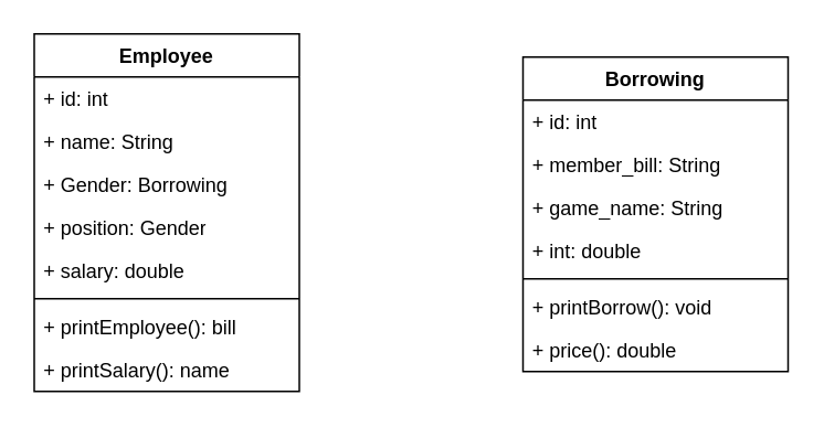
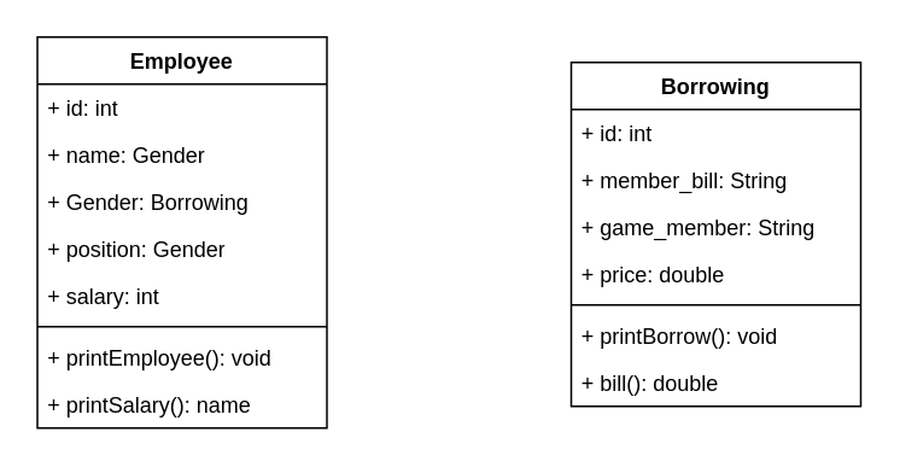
- <mxCell id="4" value="+ name: String" style="text;strokeColor=none;fillColor=none;align=left;verticalAlign=top;spacingLeft=4;spacingRight=4;overflow=hidden;rotatable=0;points=[[0,0.5],[1,0.5]];portConstraint=eastwest;whiteSpace=wrap;html=1;" vertex="1" parent="2"><mxGeometry y="52" width="160" height="26" as="geometry" /></mxCell>
+ <mxCell id="4" value="+ name: Gender" style="text;strokeColor=none;fillColor=none;align=left;verticalAlign=top;spacingLeft=4;spacingRight=4;overflow=hidden;rotatable=0;points=[[0,0.5],[1,0.5]];portConstraint=eastwest;whiteSpace=wrap;html=1;" vertex="1" parent="2"><mxGeometry y="52" width="160" height="26" as="geometry" /></mxCell>
- <mxCell id="14" value="+ game_name: String" style="text;strokeColor=none;fillColor=none;align=left;verticalAlign=top;spacingLeft=4;spacingRight=4;overflow=hidden;rotatable=0;points=[[0,0.5],[1,0.5]];portConstraint=eastwest;whiteSpace=wrap;html=1;" vertex="1" parent="11"><mxGeometry y="78" width="160" height="26" as="geometry" /></mxCell>
+ <mxCell id="14" value="+ game_member: String" style="text;strokeColor=none;fillColor=none;align=left;verticalAlign=top;spacingLeft=4;spacingRight=4;overflow=hidden;rotatable=0;points=[[0,0.5],[1,0.5]];portConstraint=eastwest;whiteSpace=wrap;html=1;" vertex="1" parent="11"><mxGeometry y="78" width="160" height="26" as="geometry" /></mxCell>
- <mxCell id="15" value="+ int: double" style="text;strokeColor=none;fillColor=none;align=left;verticalAlign=top;spacingLeft=4;spacingRight=4;overflow=hidden;rotatable=0;points=[[0,0.5],[1,0.5]];portConstraint=eastwest;whiteSpace=wrap;html=1;" vertex="1" parent="11"><mxGeometry y="104" width="160" height="26" as="geometry" /></mxCell>
+ <mxCell id="15" value="+ price: double" style="text;strokeColor=none;fillColor=none;align=left;verticalAlign=top;spacingLeft=4;spacingRight=4;overflow=hidden;rotatable=0;points=[[0,0.5],[1,0.5]];portConstraint=eastwest;whiteSpace=wrap;html=1;" vertex="1" parent="11"><mxGeometry y="104" width="160" height="26" as="geometry" /></mxCell>
- <mxCell id="7" value="+ salary: double" style="text;strokeColor=none;fillColor=none;align=left;verticalAlign=top;spacingLeft=4;spacingRight=4;overflow=hidden;rotatable=0;points=[[0,0.5],[1,0.5]];portConstraint=eastwest;whiteSpace=wrap;html=1;" vertex="1" parent="2"><mxGeometry y="130" width="160" height="26" as="geometry" /></mxCell>
+ <mxCell id="7" value="+ salary: int" style="text;strokeColor=none;fillColor=none;align=left;verticalAlign=top;spacingLeft=4;spacingRight=4;overflow=hidden;rotatable=0;points=[[0,0.5],[1,0.5]];portConstraint=eastwest;whiteSpace=wrap;html=1;" vertex="1" parent="2"><mxGeometry y="130" width="160" height="26" as="geometry" /></mxCell>
- <mxCell id="9" value="+ printEmployee(): bill" style="text;strokeColor=none;fillColor=none;align=left;verticalAlign=top;spacingLeft=4;spacingRight=4;overflow=hidden;rotatable=0;points=[[0,0.5],[1,0.5]];portConstraint=eastwest;whiteSpace=wrap;html=1;" vertex="1" parent="2"><mxGeometry y="164" width="160" height="26" as="geometry" /></mxCell>
+ <mxCell id="9" value="+ printEmployee(): void" style="text;strokeColor=none;fillColor=none;align=left;verticalAlign=top;spacingLeft=4;spacingRight=4;overflow=hidden;rotatable=0;points=[[0,0.5],[1,0.5]];portConstraint=eastwest;whiteSpace=wrap;html=1;" vertex="1" parent="2"><mxGeometry y="164" width="160" height="26" as="geometry" /></mxCell>
- <mxCell id="18" value="+ price(): double" style="text;strokeColor=none;fillColor=none;align=left;verticalAlign=top;spacingLeft=4;spacingRight=4;overflow=hidden;rotatable=0;points=[[0,0.5],[1,0.5]];portConstraint=eastwest;whiteSpace=wrap;html=1;" vertex="1" parent="11"><mxGeometry y="164" width="160" height="26" as="geometry" /></mxCell>
+ <mxCell id="18" value="+ bill(): double" style="text;strokeColor=none;fillColor=none;align=left;verticalAlign=top;spacingLeft=4;spacingRight=4;overflow=hidden;rotatable=0;points=[[0,0.5],[1,0.5]];portConstraint=eastwest;whiteSpace=wrap;html=1;" vertex="1" parent="11"><mxGeometry y="164" width="160" height="26" as="geometry" /></mxCell>
